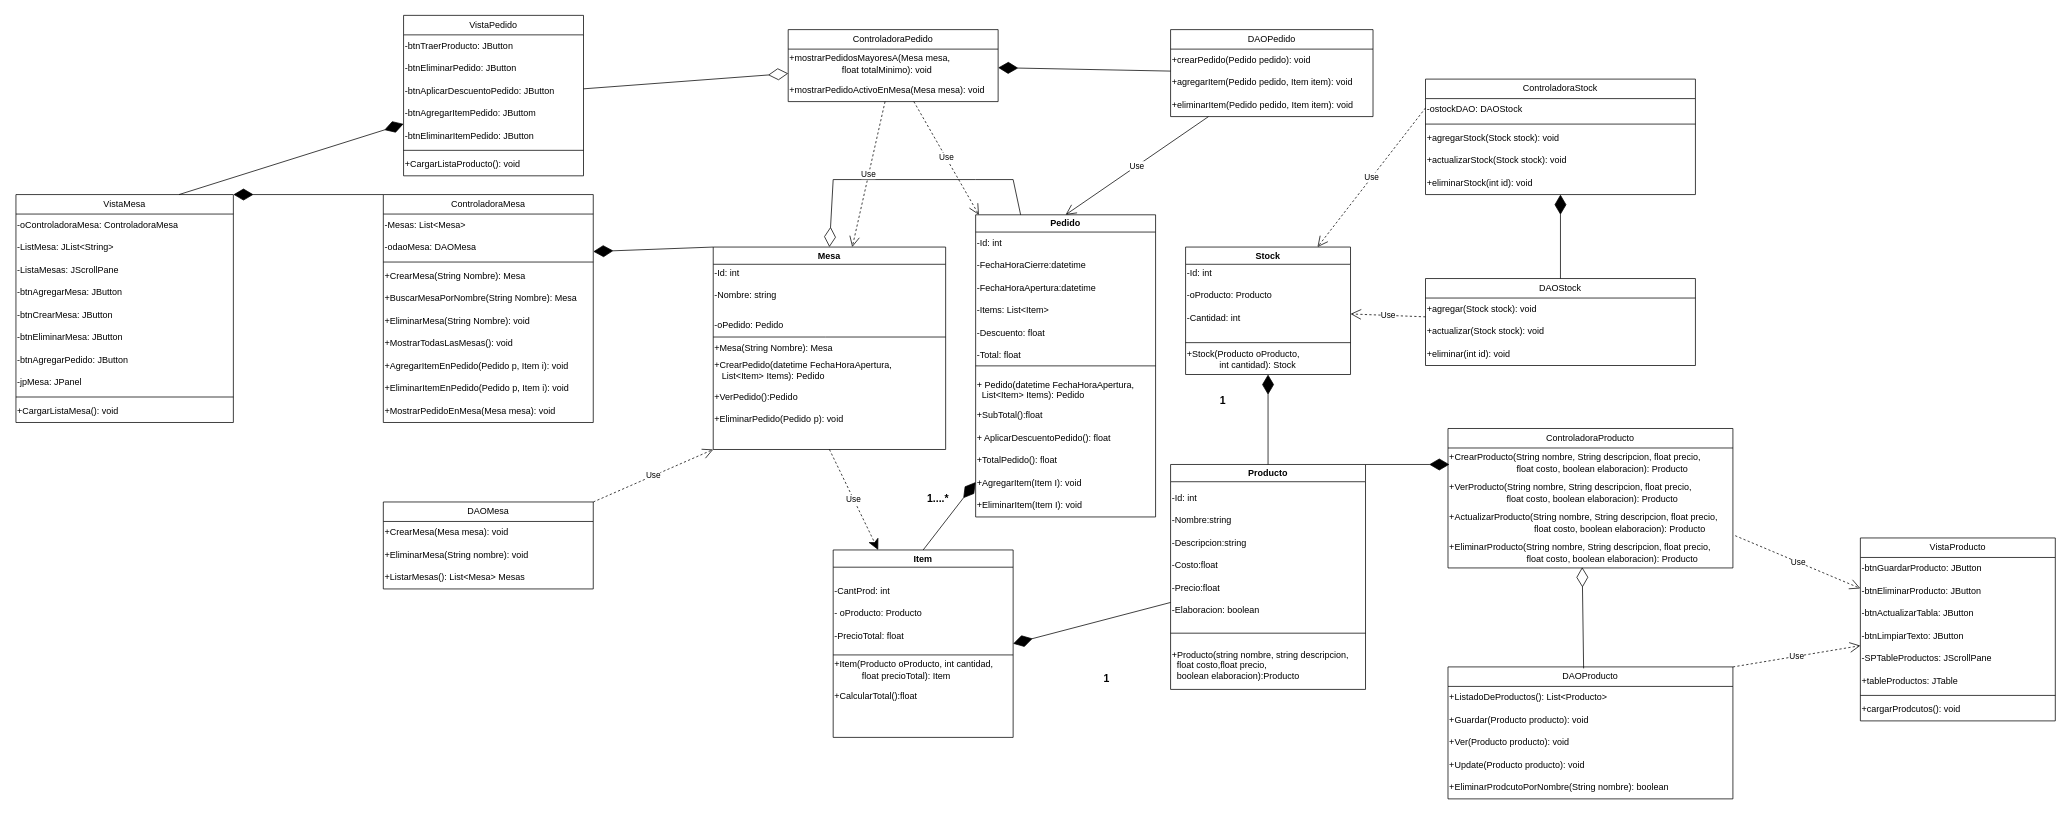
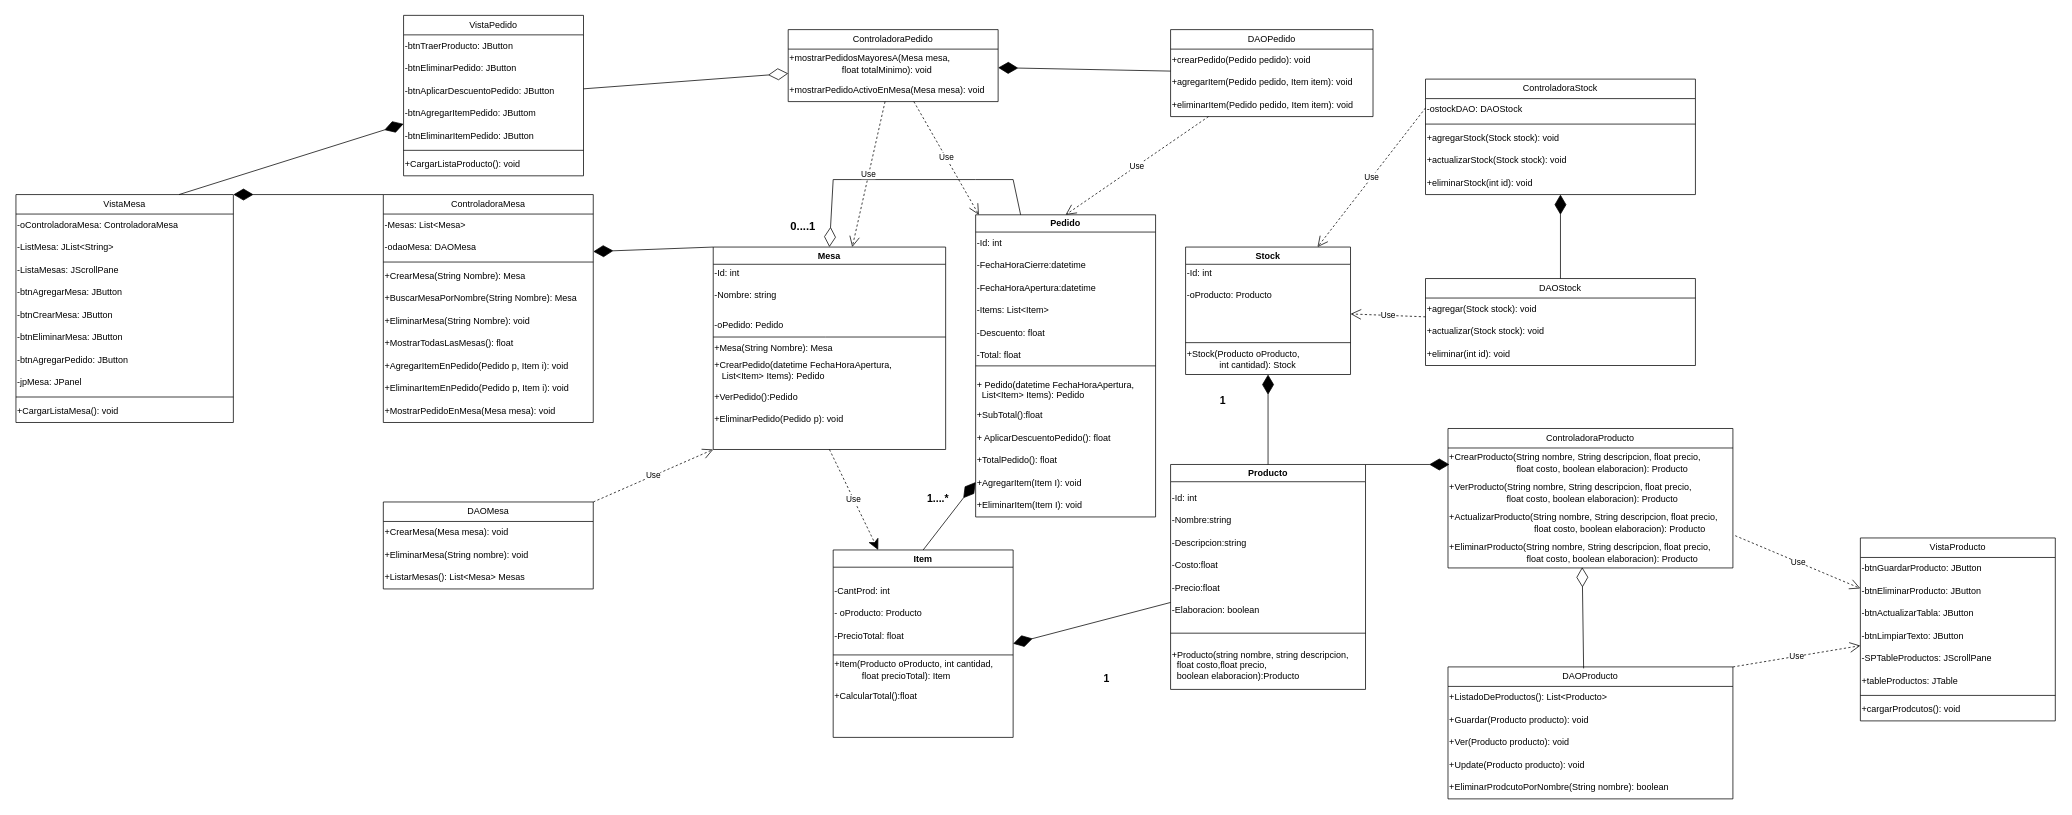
- <mxCell id="122" value="Use" style="endArrow=open;endSize=12;dashed=0;html=1;rounded=0;entryX=0.5;entryY=0;entryDx=0;entryDy=0;" parent="1" source="118" target="19" edge="1"><mxGeometry x="0.003" width="160" relative="1" as="geometry"><mxPoint x="1310" y="91" as="sourcePoint" /><mxPoint x="1260" y="272" as="targetPoint" /><mxPoint as="offset" /></mxGeometry></mxCell>
+ <mxCell id="122" value="Use" style="endArrow=open;endSize=12;dashed=1;html=1;rounded=0;entryX=0.5;entryY=0;entryDx=0;entryDy=0;" parent="1" source="118" target="19" edge="1"><mxGeometry x="0.003" width="160" relative="1" as="geometry"><mxPoint x="1310" y="91" as="sourcePoint" /><mxPoint x="1260" y="272" as="targetPoint" /><mxPoint as="offset" /></mxGeometry></mxCell>
+ <mxCell id="43" value="&lt;font size=&quot;1&quot;&gt;&lt;b style=&quot;font-size: 15px;&quot;&gt;0....1&lt;/b&gt;&lt;/font&gt;" style="text;html=1;strokeColor=none;fillColor=none;align=center;verticalAlign=middle;whiteSpace=wrap;rounded=0;" parent="1" vertex="1"><mxGeometry x="1040" y="286" width="60" height="30" as="geometry" /></mxCell>
- <mxCell id="49" value="-Cantidad: int" style="text;html=1;align=left;verticalAlign=middle;resizable=0;points=[];autosize=1;strokeColor=none;fillColor=none;" parent="46" vertex="1"><mxGeometry y="80" width="90" height="30" as="geometry" /></mxCell>
- <mxCell id="88" value="+MostrarTodasLasMesas(): void" style="text;html=1;align=left;verticalAlign=middle;resizable=0;points=[];autosize=1;strokeColor=none;fillColor=none;" parent="81" vertex="1"><mxGeometry y="184" width="280" height="30" as="geometry" /></mxCell>
+ <mxCell id="88" value="+MostrarTodasLasMesas(): float" style="text;html=1;align=left;verticalAlign=middle;resizable=0;points=[];autosize=1;strokeColor=none;fillColor=none;" parent="81" vertex="1"><mxGeometry y="184" width="280" height="30" as="geometry" /></mxCell>
